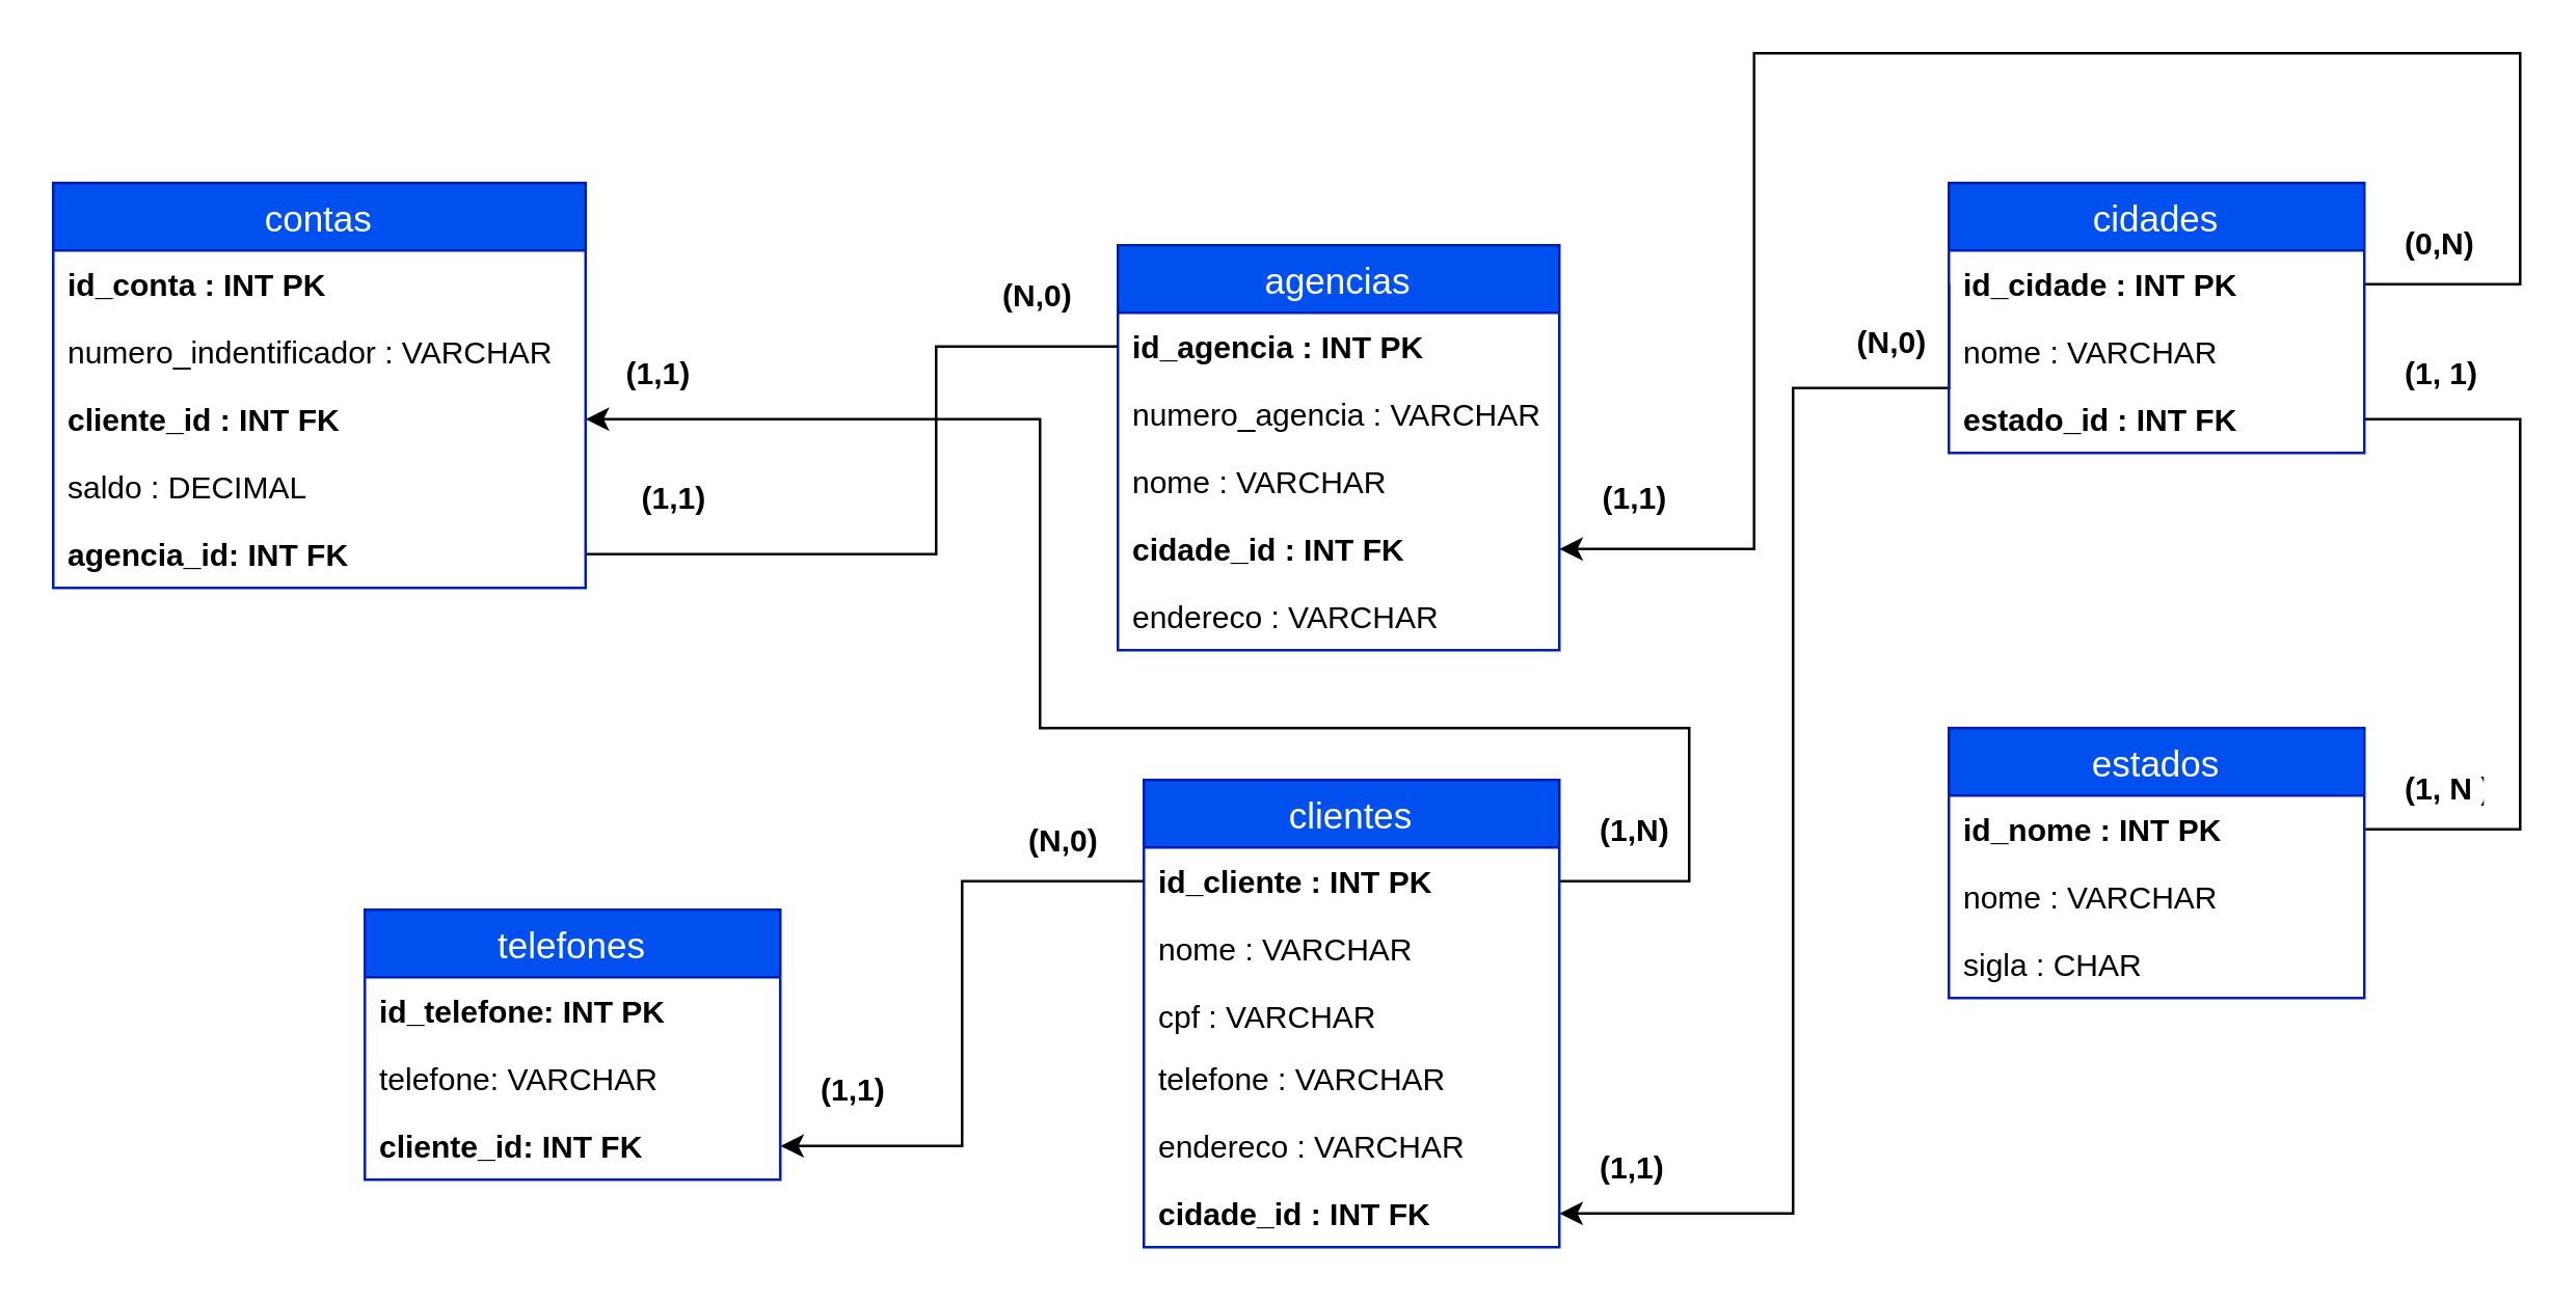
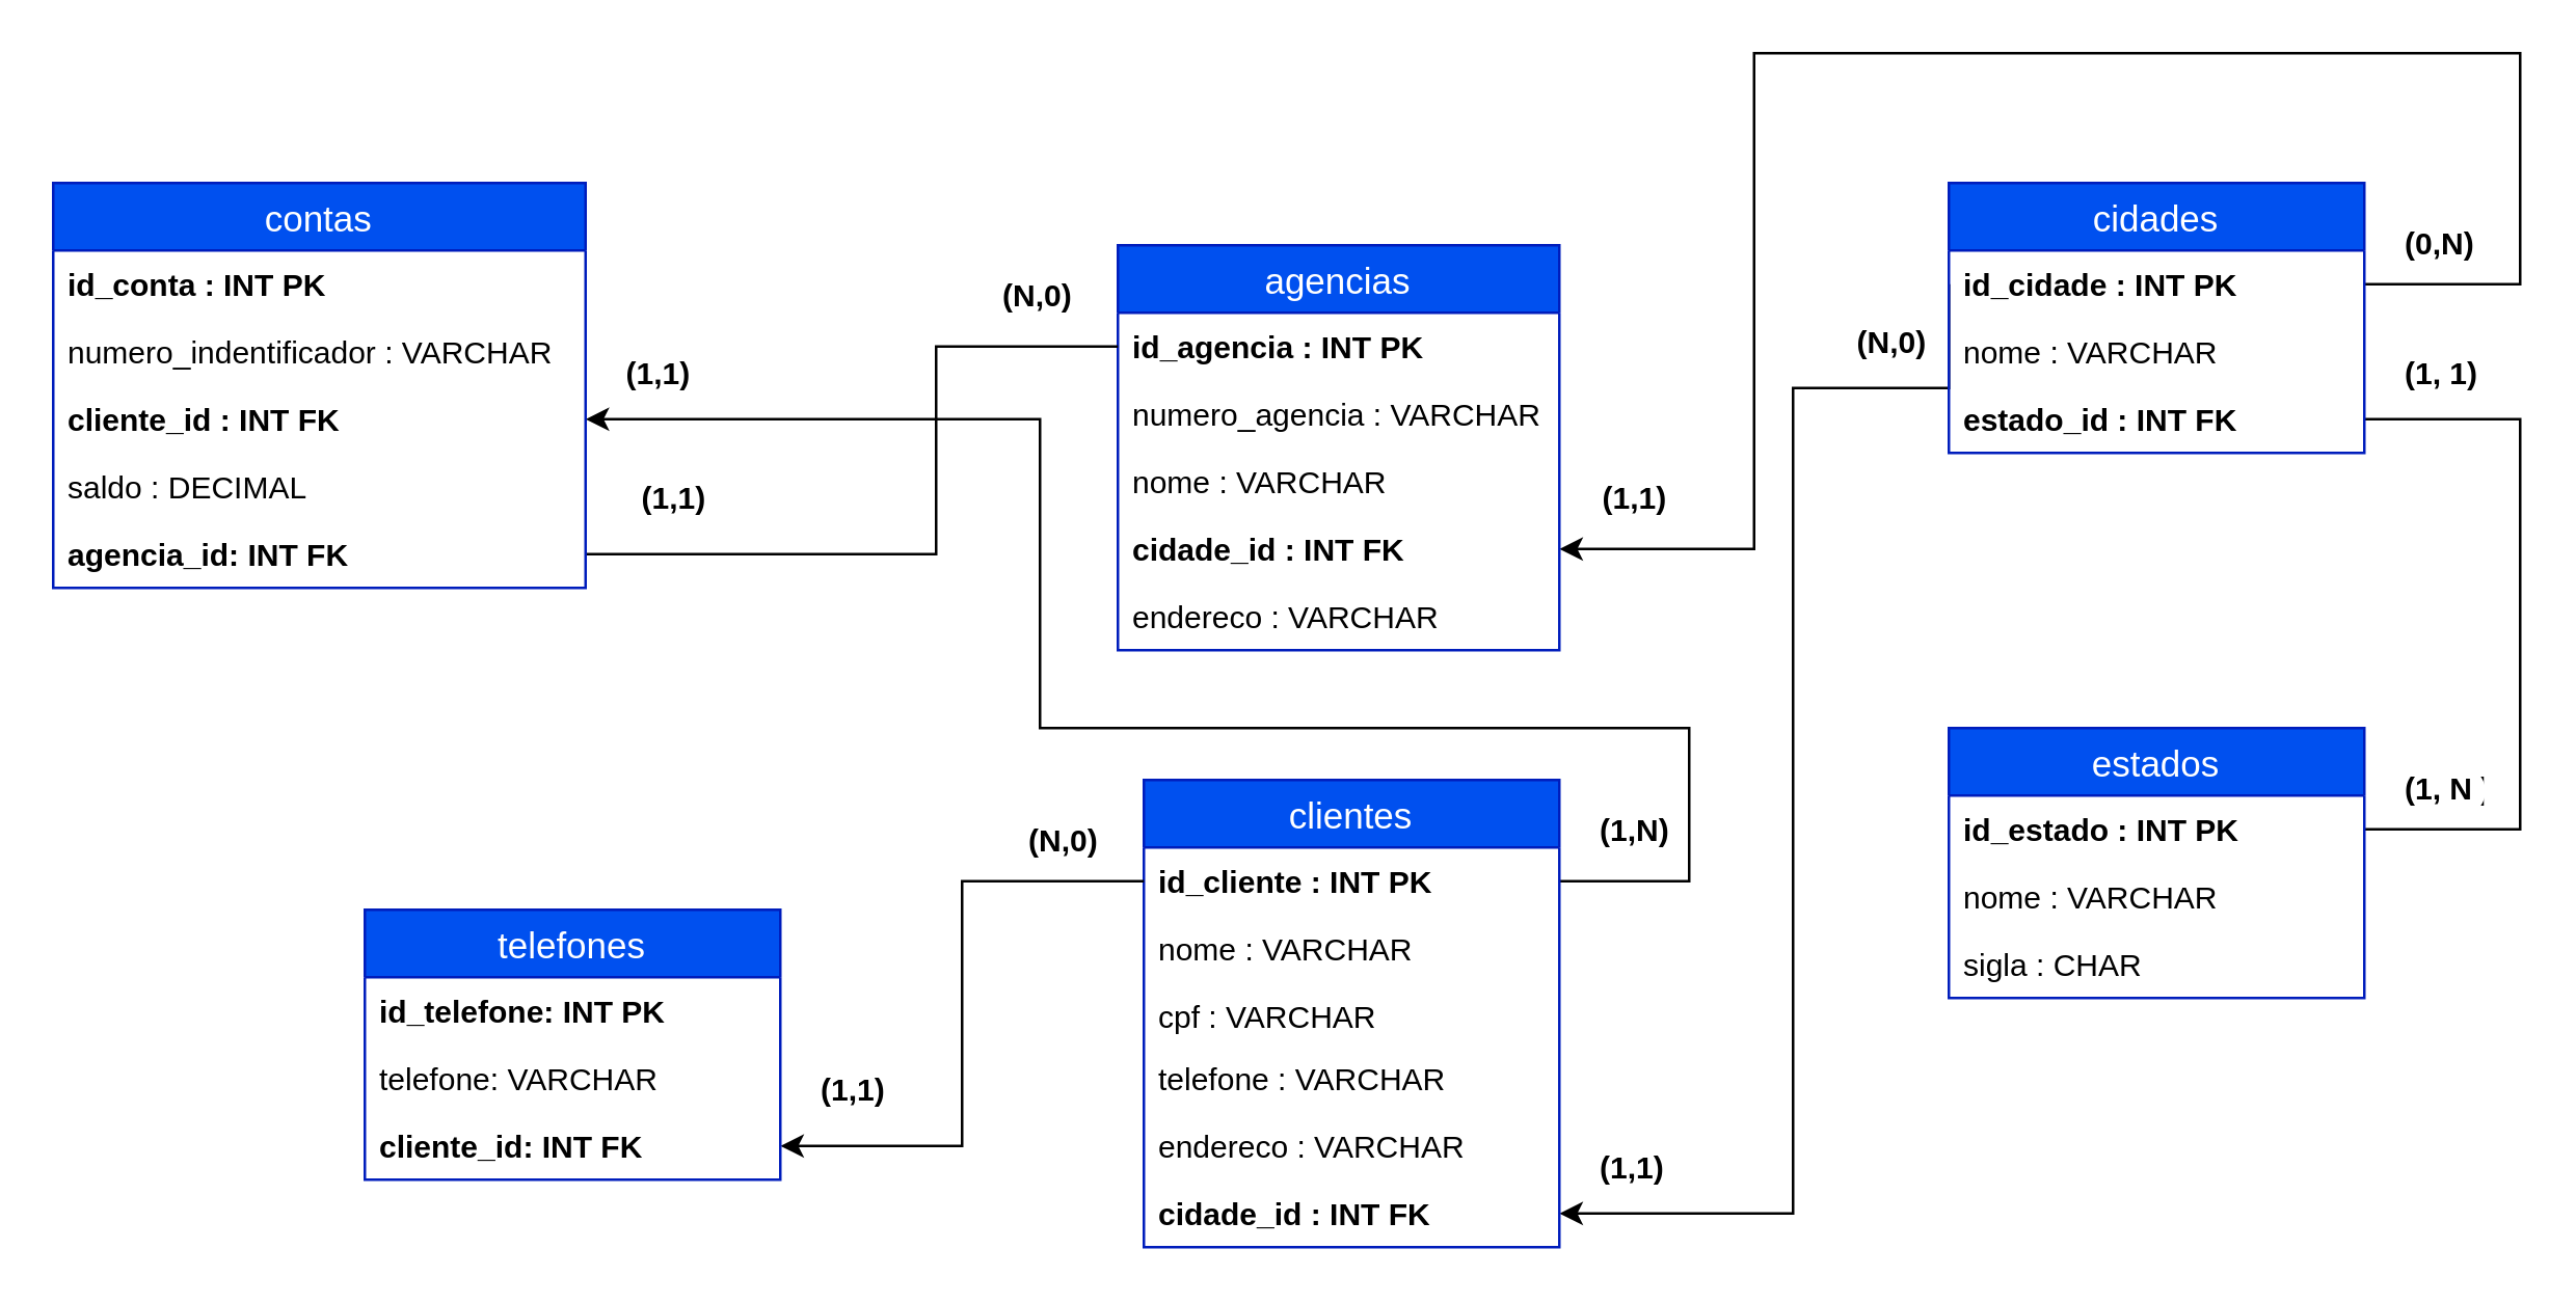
- <mxCell id="26" value="id_nome : INT PK" style="text;strokeColor=none;fillColor=none;spacingLeft=4;spacingRight=4;overflow=hidden;rotatable=0;points=[[0,0.5],[1,0.5]];portConstraint=eastwest;fontSize=12;fontStyle=1" parent="25" vertex="1"><mxGeometry y="26" width="160" height="26" as="geometry" /></mxCell>
+ <mxCell id="26" value="id_estado : INT PK" style="text;strokeColor=none;fillColor=none;spacingLeft=4;spacingRight=4;overflow=hidden;rotatable=0;points=[[0,0.5],[1,0.5]];portConstraint=eastwest;fontSize=12;fontStyle=1" parent="25" vertex="1"><mxGeometry y="26" width="160" height="26" as="geometry" /></mxCell>
